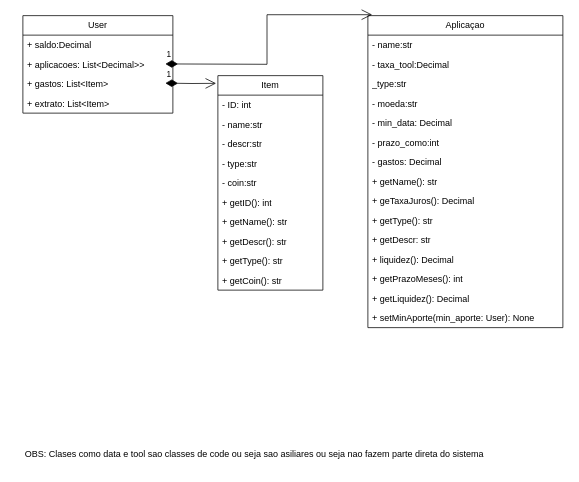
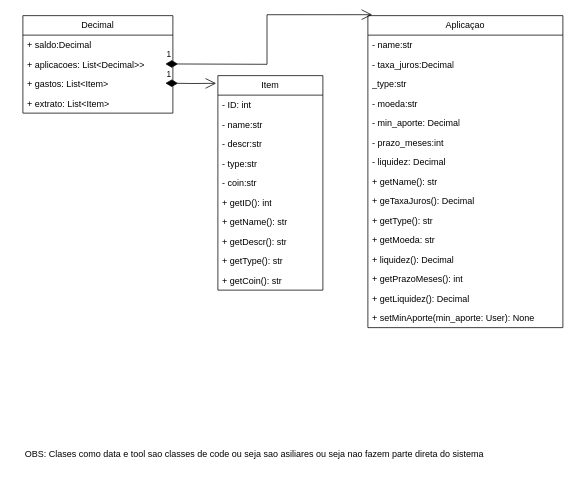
- <mxCell id="2" value="User" style="swimlane;fontStyle=0;childLayout=stackLayout;horizontal=1;startSize=26;fillColor=none;horizontalStack=0;resizeParent=1;resizeParentMax=0;resizeLast=0;collapsible=1;marginBottom=0;whiteSpace=wrap;html=1;" parent="1" vertex="1"><mxGeometry x="30" y="20" width="200" height="130" as="geometry" /></mxCell>
+ <mxCell id="2" value="Decimal" style="swimlane;fontStyle=0;childLayout=stackLayout;horizontal=1;startSize=26;fillColor=none;horizontalStack=0;resizeParent=1;resizeParentMax=0;resizeLast=0;collapsible=1;marginBottom=0;whiteSpace=wrap;html=1;" parent="1" vertex="1"><mxGeometry x="30" y="20" width="200" height="130" as="geometry" /></mxCell>
- <mxCell id="21" value="- taxa_tool:Decimal" style="text;strokeColor=none;fillColor=none;align=left;verticalAlign=top;spacingLeft=4;spacingRight=4;overflow=hidden;rotatable=0;points=[[0,0.5],[1,0.5]];portConstraint=eastwest;whiteSpace=wrap;html=1;" parent="19" vertex="1"><mxGeometry y="52" width="260" height="26" as="geometry" /></mxCell>
+ <mxCell id="21" value="- taxa_juros:Decimal" style="text;strokeColor=none;fillColor=none;align=left;verticalAlign=top;spacingLeft=4;spacingRight=4;overflow=hidden;rotatable=0;points=[[0,0.5],[1,0.5]];portConstraint=eastwest;whiteSpace=wrap;html=1;" parent="19" vertex="1"><mxGeometry y="52" width="260" height="26" as="geometry" /></mxCell>
- <mxCell id="24" value="- min_data: Decimal" style="text;strokeColor=none;fillColor=none;align=left;verticalAlign=top;spacingLeft=4;spacingRight=4;overflow=hidden;rotatable=0;points=[[0,0.5],[1,0.5]];portConstraint=eastwest;whiteSpace=wrap;html=1;" parent="19" vertex="1"><mxGeometry y="130" width="260" height="26" as="geometry" /></mxCell>
+ <mxCell id="24" value="- min_aporte: Decimal" style="text;strokeColor=none;fillColor=none;align=left;verticalAlign=top;spacingLeft=4;spacingRight=4;overflow=hidden;rotatable=0;points=[[0,0.5],[1,0.5]];portConstraint=eastwest;whiteSpace=wrap;html=1;" parent="19" vertex="1"><mxGeometry y="130" width="260" height="26" as="geometry" /></mxCell>
- <mxCell id="25" value="- prazo_como:int&lt;span style=&quot;white-space: pre;&quot;&gt;&#09;&lt;/span&gt;" style="text;strokeColor=none;fillColor=none;align=left;verticalAlign=top;spacingLeft=4;spacingRight=4;overflow=hidden;rotatable=0;points=[[0,0.5],[1,0.5]];portConstraint=eastwest;whiteSpace=wrap;html=1;" parent="19" vertex="1"><mxGeometry y="156" width="260" height="26" as="geometry" /></mxCell>
+ <mxCell id="25" value="- prazo_meses:int&lt;span style=&quot;white-space: pre;&quot;&gt;&#09;&lt;/span&gt;" style="text;strokeColor=none;fillColor=none;align=left;verticalAlign=top;spacingLeft=4;spacingRight=4;overflow=hidden;rotatable=0;points=[[0,0.5],[1,0.5]];portConstraint=eastwest;whiteSpace=wrap;html=1;" parent="19" vertex="1"><mxGeometry y="156" width="260" height="26" as="geometry" /></mxCell>
- <mxCell id="26" value="- gastos: Decimal" style="text;strokeColor=none;fillColor=none;align=left;verticalAlign=top;spacingLeft=4;spacingRight=4;overflow=hidden;rotatable=0;points=[[0,0.5],[1,0.5]];portConstraint=eastwest;whiteSpace=wrap;html=1;" parent="19" vertex="1"><mxGeometry y="182" width="260" height="26" as="geometry" /></mxCell>
+ <mxCell id="26" value="- liquidez: Decimal" style="text;strokeColor=none;fillColor=none;align=left;verticalAlign=top;spacingLeft=4;spacingRight=4;overflow=hidden;rotatable=0;points=[[0,0.5],[1,0.5]];portConstraint=eastwest;whiteSpace=wrap;html=1;" parent="19" vertex="1"><mxGeometry y="182" width="260" height="26" as="geometry" /></mxCell>
- <mxCell id="30" value="+ getDescr: str" style="text;strokeColor=none;fillColor=none;align=left;verticalAlign=top;spacingLeft=4;spacingRight=4;overflow=hidden;rotatable=0;points=[[0,0.5],[1,0.5]];portConstraint=eastwest;whiteSpace=wrap;html=1;" parent="19" vertex="1"><mxGeometry y="286" width="260" height="26" as="geometry" /></mxCell>
+ <mxCell id="30" value="+ getMoeda: str" style="text;strokeColor=none;fillColor=none;align=left;verticalAlign=top;spacingLeft=4;spacingRight=4;overflow=hidden;rotatable=0;points=[[0,0.5],[1,0.5]];portConstraint=eastwest;whiteSpace=wrap;html=1;" parent="19" vertex="1"><mxGeometry y="286" width="260" height="26" as="geometry" /></mxCell>
